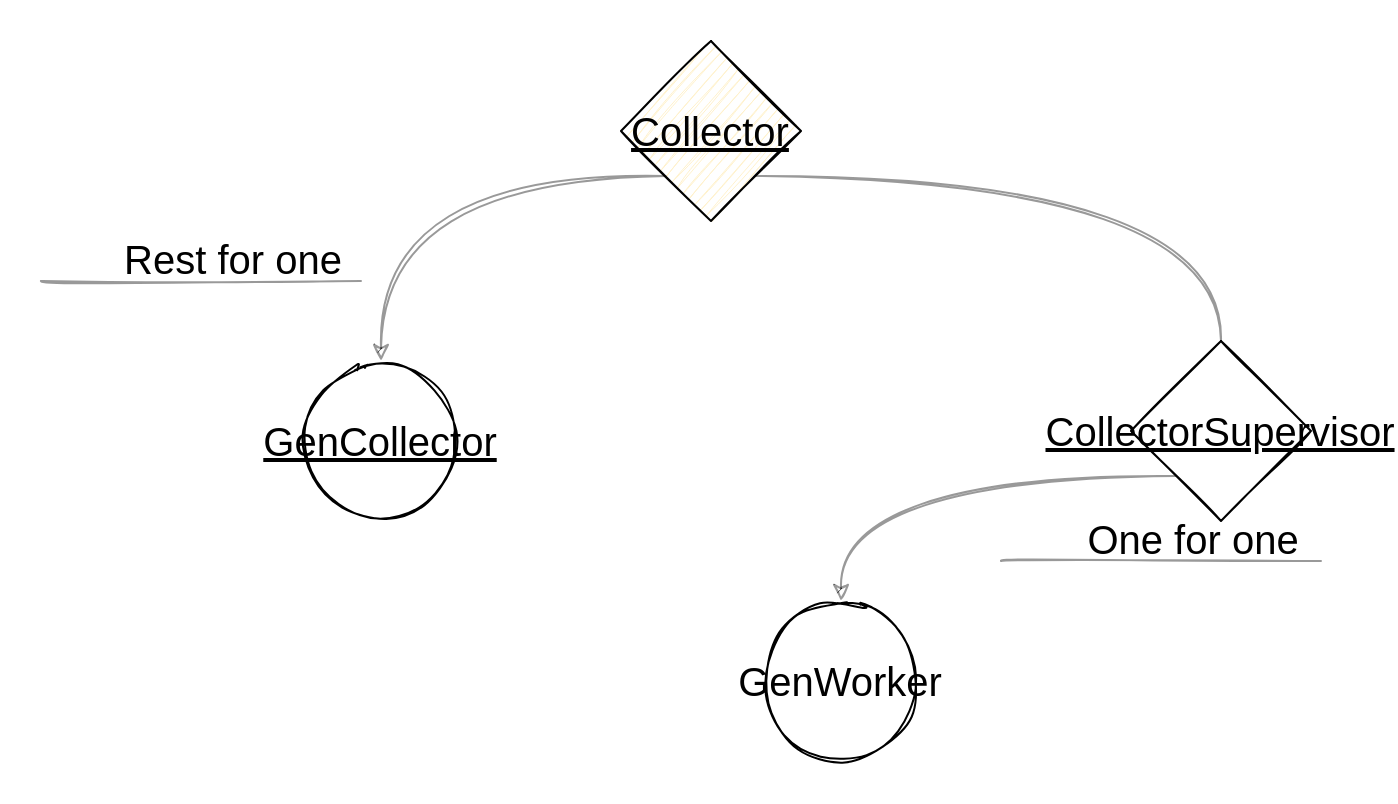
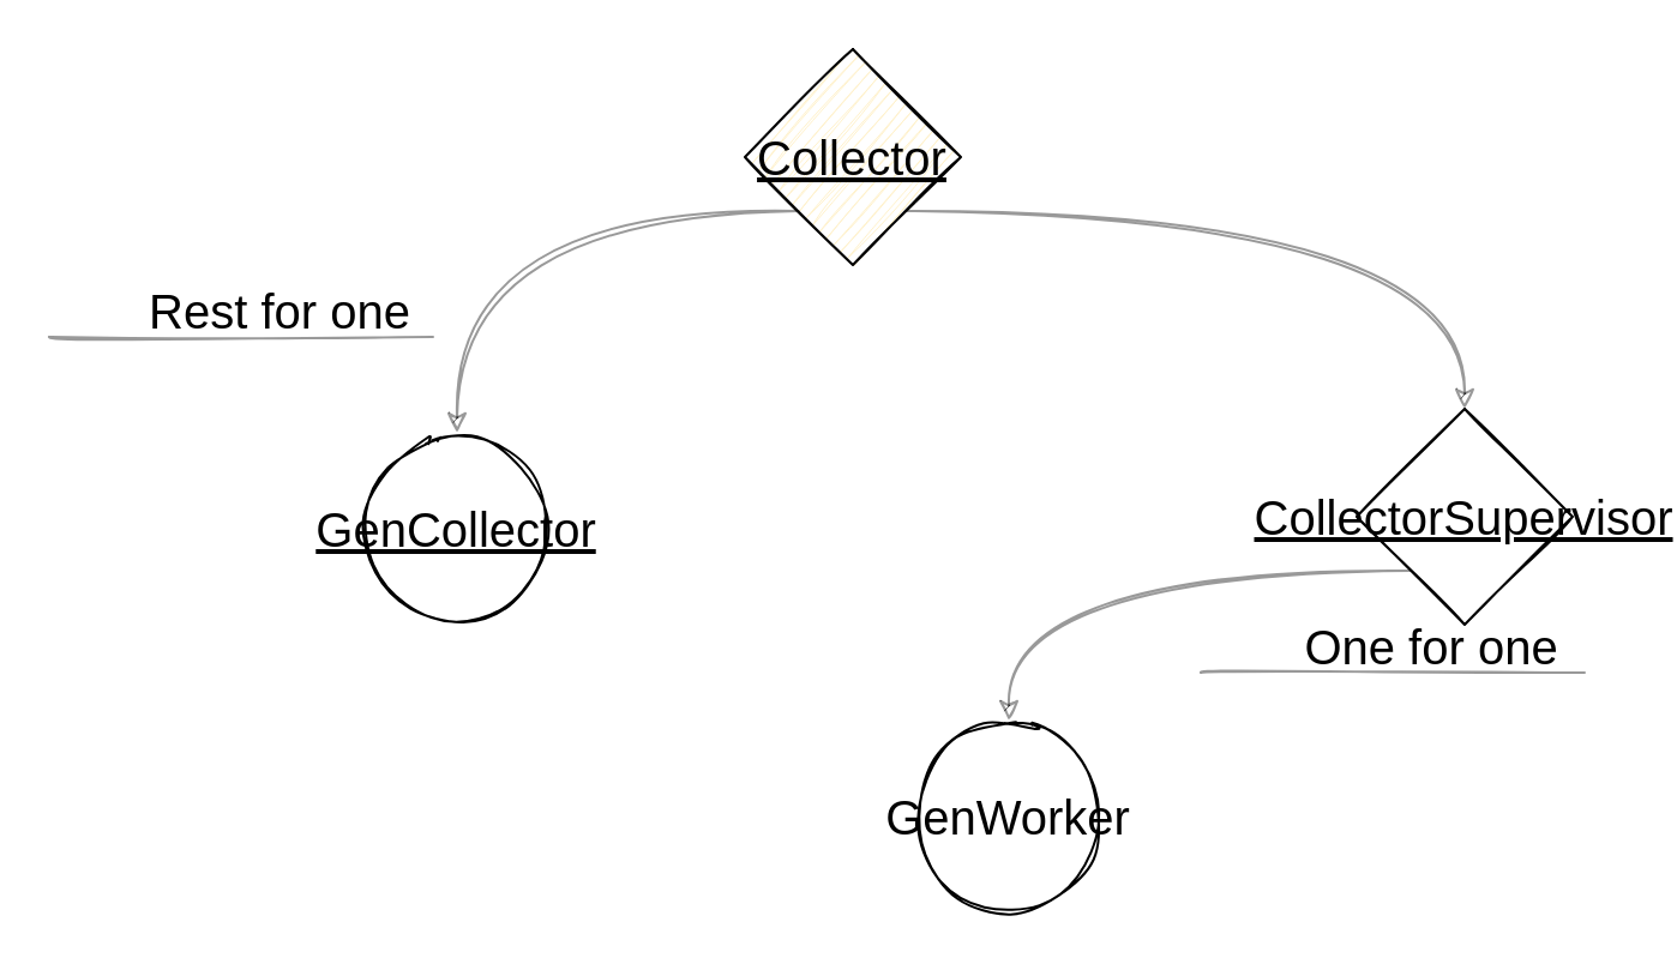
- <mxCell id="3" style="edgeStyle=orthogonalEdgeStyle;curved=1;sketch=1;orthogonalLoop=1;jettySize=auto;html=1;exitX=1;exitY=1;exitDx=0;exitDy=0;entryX=0.5;entryY=0;entryDx=0;entryDy=0;fontSize=20;strokeColor=default;opacity=40;endArrow=none;" parent="1" source="4" target="7" edge="1"><mxGeometry relative="1" as="geometry" /></mxCell>
+ <mxCell id="3" style="edgeStyle=orthogonalEdgeStyle;curved=1;sketch=1;orthogonalLoop=1;jettySize=auto;html=1;exitX=1;exitY=1;exitDx=0;exitDy=0;entryX=0.5;entryY=0;entryDx=0;entryDy=0;fontSize=20;strokeColor=default;opacity=40;" parent="1" source="4" target="7" edge="1"><mxGeometry relative="1" as="geometry" /></mxCell>
